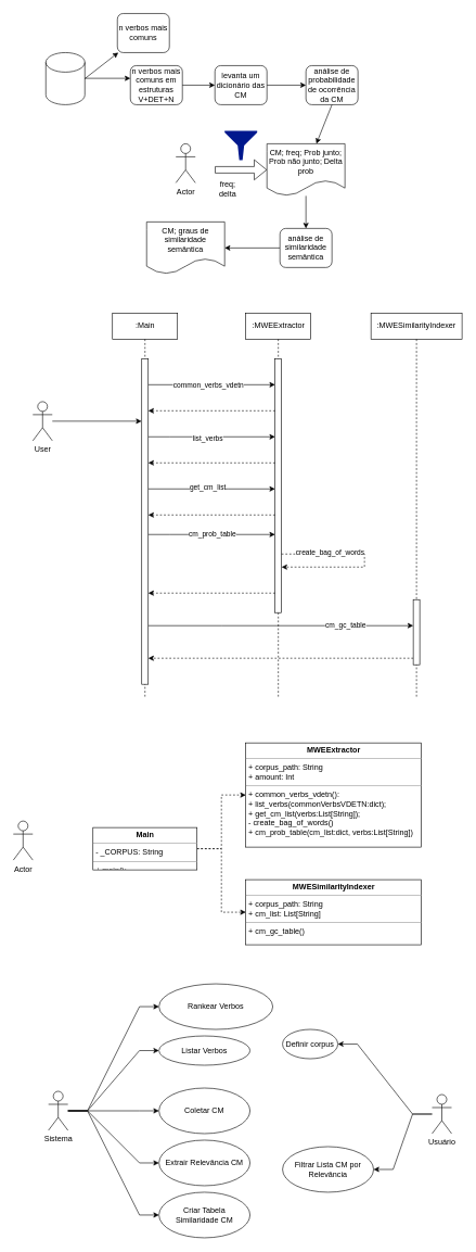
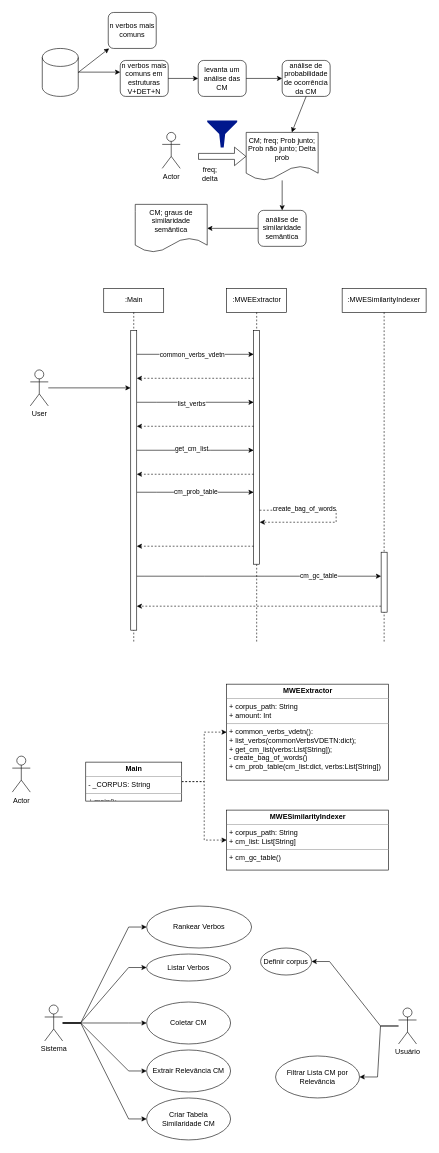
- <mxCell id="9" value="levanta um dicionário das CM" style="rounded=1;whiteSpace=wrap;html=1;" parent="1" vertex="1"><mxGeometry x="330" y="100" width="80" height="60" as="geometry" /></mxCell>
+ <mxCell id="9" value="levanta um análise das CM" style="rounded=1;whiteSpace=wrap;html=1;" parent="1" vertex="1"><mxGeometry x="330" y="100" width="80" height="60" as="geometry" /></mxCell>
- <mxCell id="67" value="Filtrar Lista CM por Relevância" style="ellipse;whiteSpace=wrap;html=1;" parent="1" vertex="1"><mxGeometry x="434" y="1760" width="140" height="70" as="geometry" /></mxCell>
+ <mxCell id="67" value="Filtrar Lista CM por Relevância" style="ellipse;whiteSpace=wrap;html=1;" parent="1" vertex="1"><mxGeometry x="459" y="1760" width="140" height="70" as="geometry" /></mxCell>
